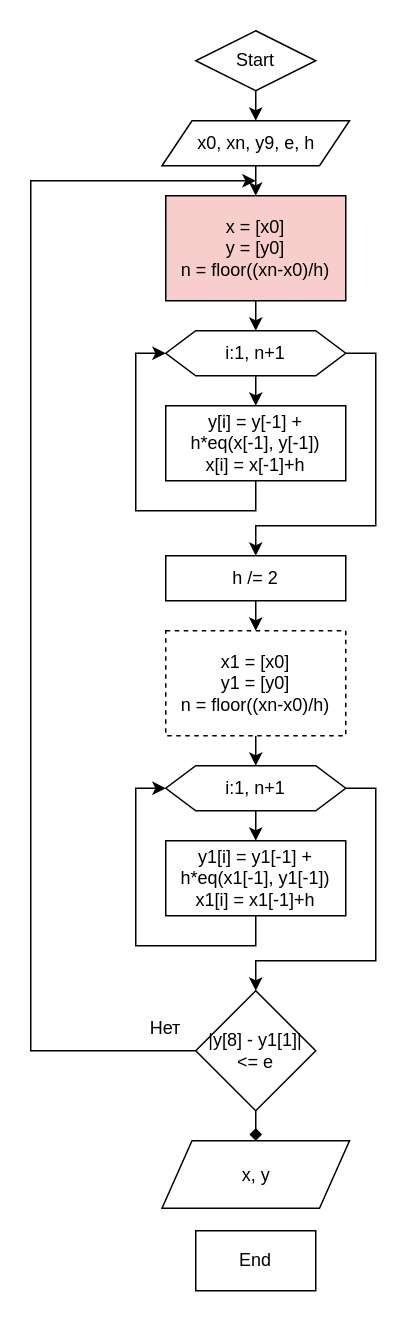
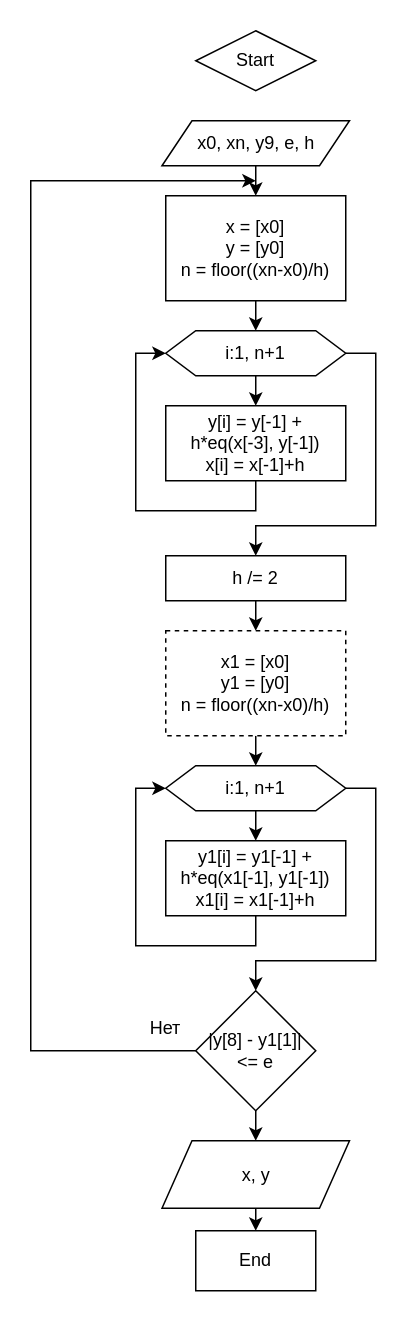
- <mxCell id="2" style="edgeStyle=orthogonalEdgeStyle;rounded=0;orthogonalLoop=1;jettySize=auto;html=1;exitX=0.5;exitY=1;exitDx=0;exitDy=0;entryX=0.5;entryY=0;entryDx=0;entryDy=0;" edge="1" parent="1" source="3" target="5"><mxGeometry relative="1" as="geometry" /></mxCell>
- <mxCell id="7" value="x = [x0]&lt;br&gt;y = [y0]&lt;br&gt;n = floor((xn-x0)/h)" style="rounded=0;whiteSpace=wrap;html=1;fillColor=#f8cecc;" vertex="1" parent="1"><mxGeometry x="110" y="130" width="120" height="70" as="geometry" /></mxCell>
+ <mxCell id="7" value="x = [x0]&lt;br&gt;y = [y0]&lt;br&gt;n = floor((xn-x0)/h)" style="rounded=0;whiteSpace=wrap;html=1;" vertex="1" parent="1"><mxGeometry x="110" y="130" width="120" height="70" as="geometry" /></mxCell>
- <mxCell id="12" value="y[i] =&amp;nbsp;y[-1] + h*eq(x[-1], y[-1])&lt;br&gt;x[i] =&amp;nbsp;x[-1]+h" style="rounded=0;whiteSpace=wrap;html=1;" vertex="1" parent="1"><mxGeometry x="110" y="270" width="120" height="50" as="geometry" /></mxCell>
+ <mxCell id="12" value="y[i] =&amp;nbsp;y[-1] + h*eq(x[-3], y[-1])&lt;br&gt;x[i] =&amp;nbsp;x[-1]+h" style="rounded=0;whiteSpace=wrap;html=1;" vertex="1" parent="1"><mxGeometry x="110" y="270" width="120" height="50" as="geometry" /></mxCell>
- <mxCell id="23" style="edgeStyle=orthogonalEdgeStyle;rounded=0;orthogonalLoop=1;jettySize=auto;html=1;exitX=0.5;exitY=1;exitDx=0;exitDy=0;entryX=0.5;entryY=0;entryDx=0;entryDy=0;endArrow=diamond;" edge="1" parent="1" source="24" target="27"><mxGeometry relative="1" as="geometry" /></mxCell>
+ <mxCell id="23" style="edgeStyle=orthogonalEdgeStyle;rounded=0;orthogonalLoop=1;jettySize=auto;html=1;exitX=0.5;exitY=1;exitDx=0;exitDy=0;entryX=0.5;entryY=0;entryDx=0;entryDy=0;" edge="1" parent="1" source="24" target="27"><mxGeometry relative="1" as="geometry" /></mxCell>
+ <mxCell id="26" style="edgeStyle=orthogonalEdgeStyle;rounded=0;orthogonalLoop=1;jettySize=auto;html=1;exitX=0.5;exitY=1;exitDx=0;exitDy=0;entryX=0.5;entryY=0;entryDx=0;entryDy=0;" edge="1" parent="1" source="27" target="28"><mxGeometry relative="1" as="geometry" /></mxCell>
